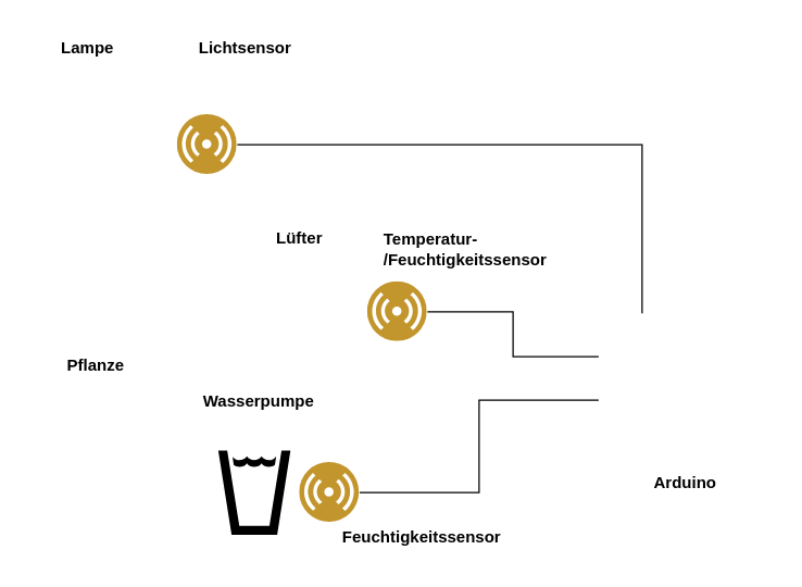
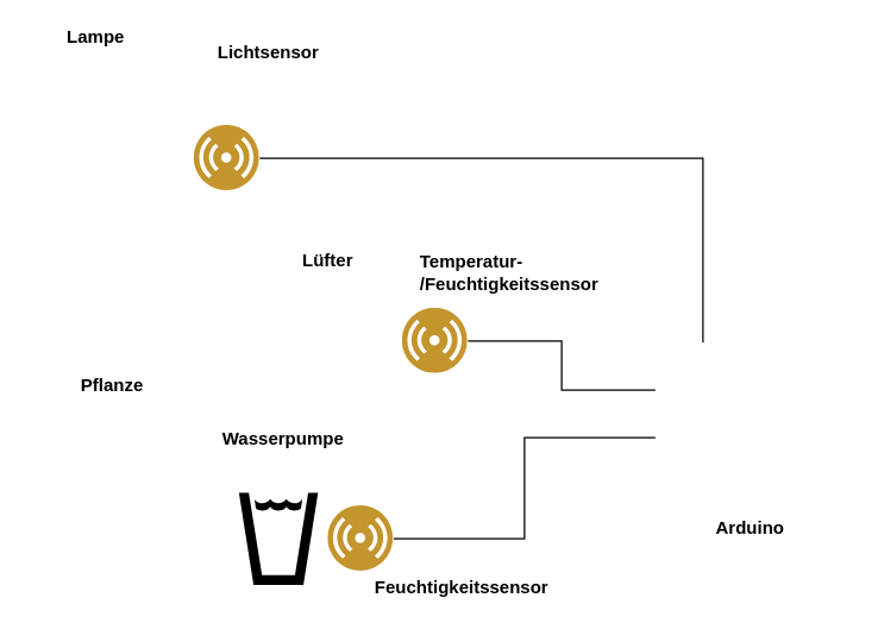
- <mxCell id="15" value="&lt;b&gt;Lampe&lt;/b&gt;" style="text;html=1;strokeColor=none;fillColor=none;align=center;verticalAlign=middle;whiteSpace=wrap;rounded=0;" vertex="1" parent="1"><mxGeometry x="34" y="20" width="60" height="30" as="geometry" /></mxCell>
+ <mxCell id="15" value="&lt;b&gt;Lampe&lt;/b&gt;" style="text;html=1;strokeColor=none;fillColor=none;align=center;verticalAlign=middle;whiteSpace=wrap;rounded=0;" vertex="1" parent="1"><mxGeometry x="34" y="10" width="60" height="30" as="geometry" /></mxCell>
- <mxCell id="19" value="&lt;b&gt;Pflanze&lt;/b&gt;" style="text;html=1;strokeColor=none;fillColor=none;align=center;verticalAlign=middle;whiteSpace=wrap;rounded=0;" vertex="1" parent="1"><mxGeometry x="40" y="254" width="60" height="30" as="geometry" /></mxCell>
+ <mxCell id="19" value="&lt;b&gt;Pflanze&lt;/b&gt;" style="text;html=1;strokeColor=none;fillColor=none;align=center;verticalAlign=middle;whiteSpace=wrap;rounded=0;" vertex="1" parent="1"><mxGeometry x="45" y="244" width="60" height="30" as="geometry" /></mxCell>
